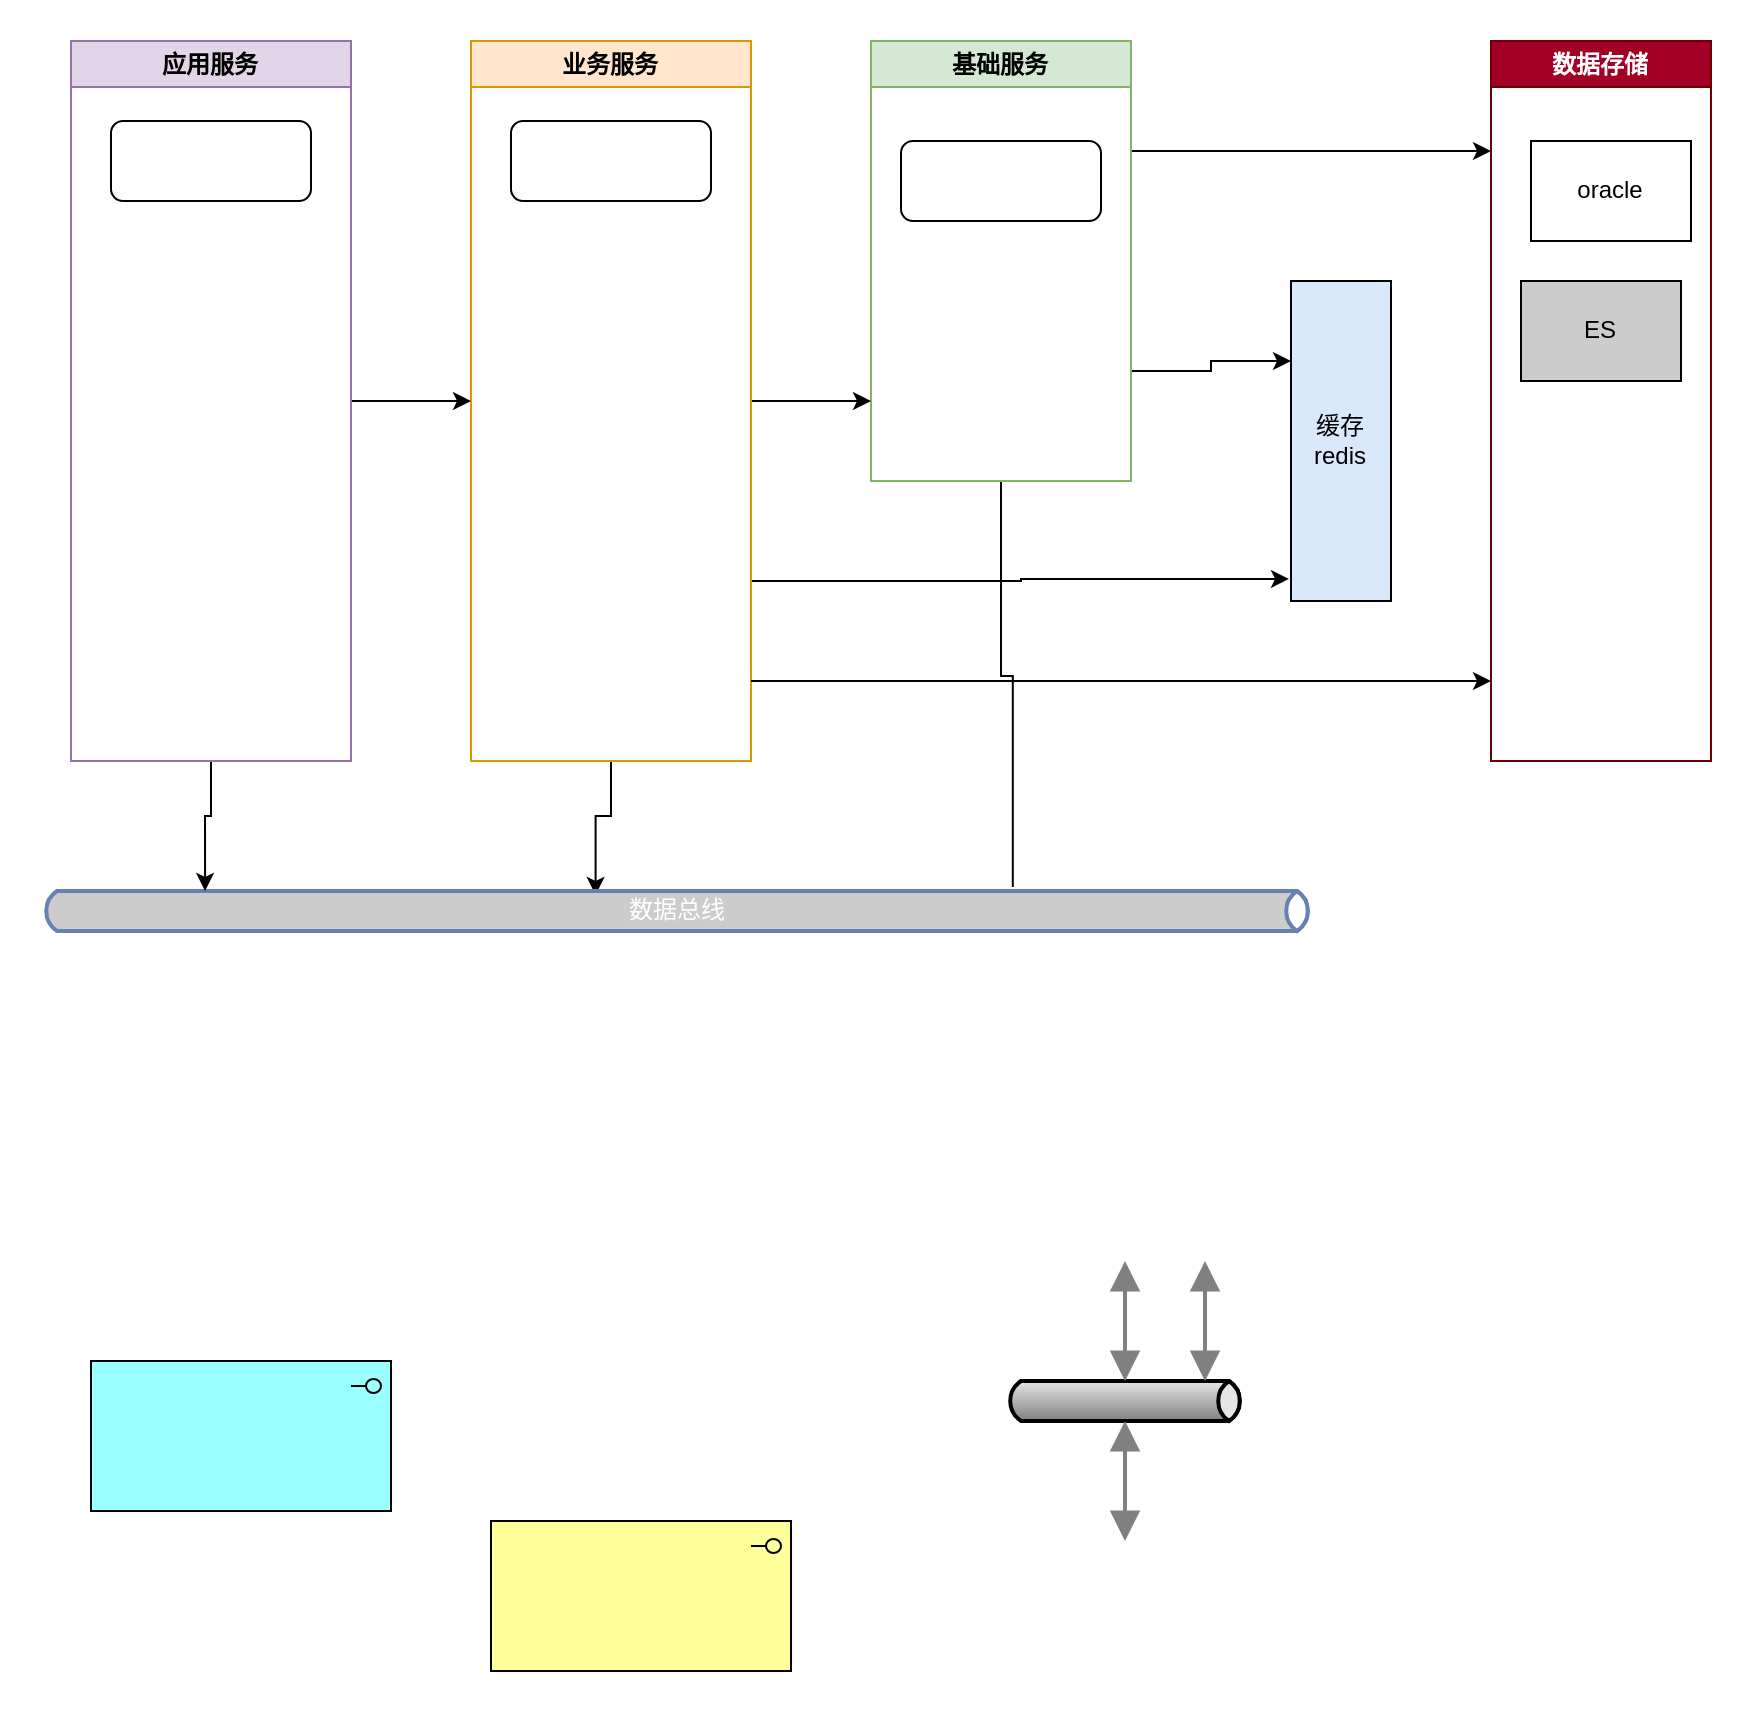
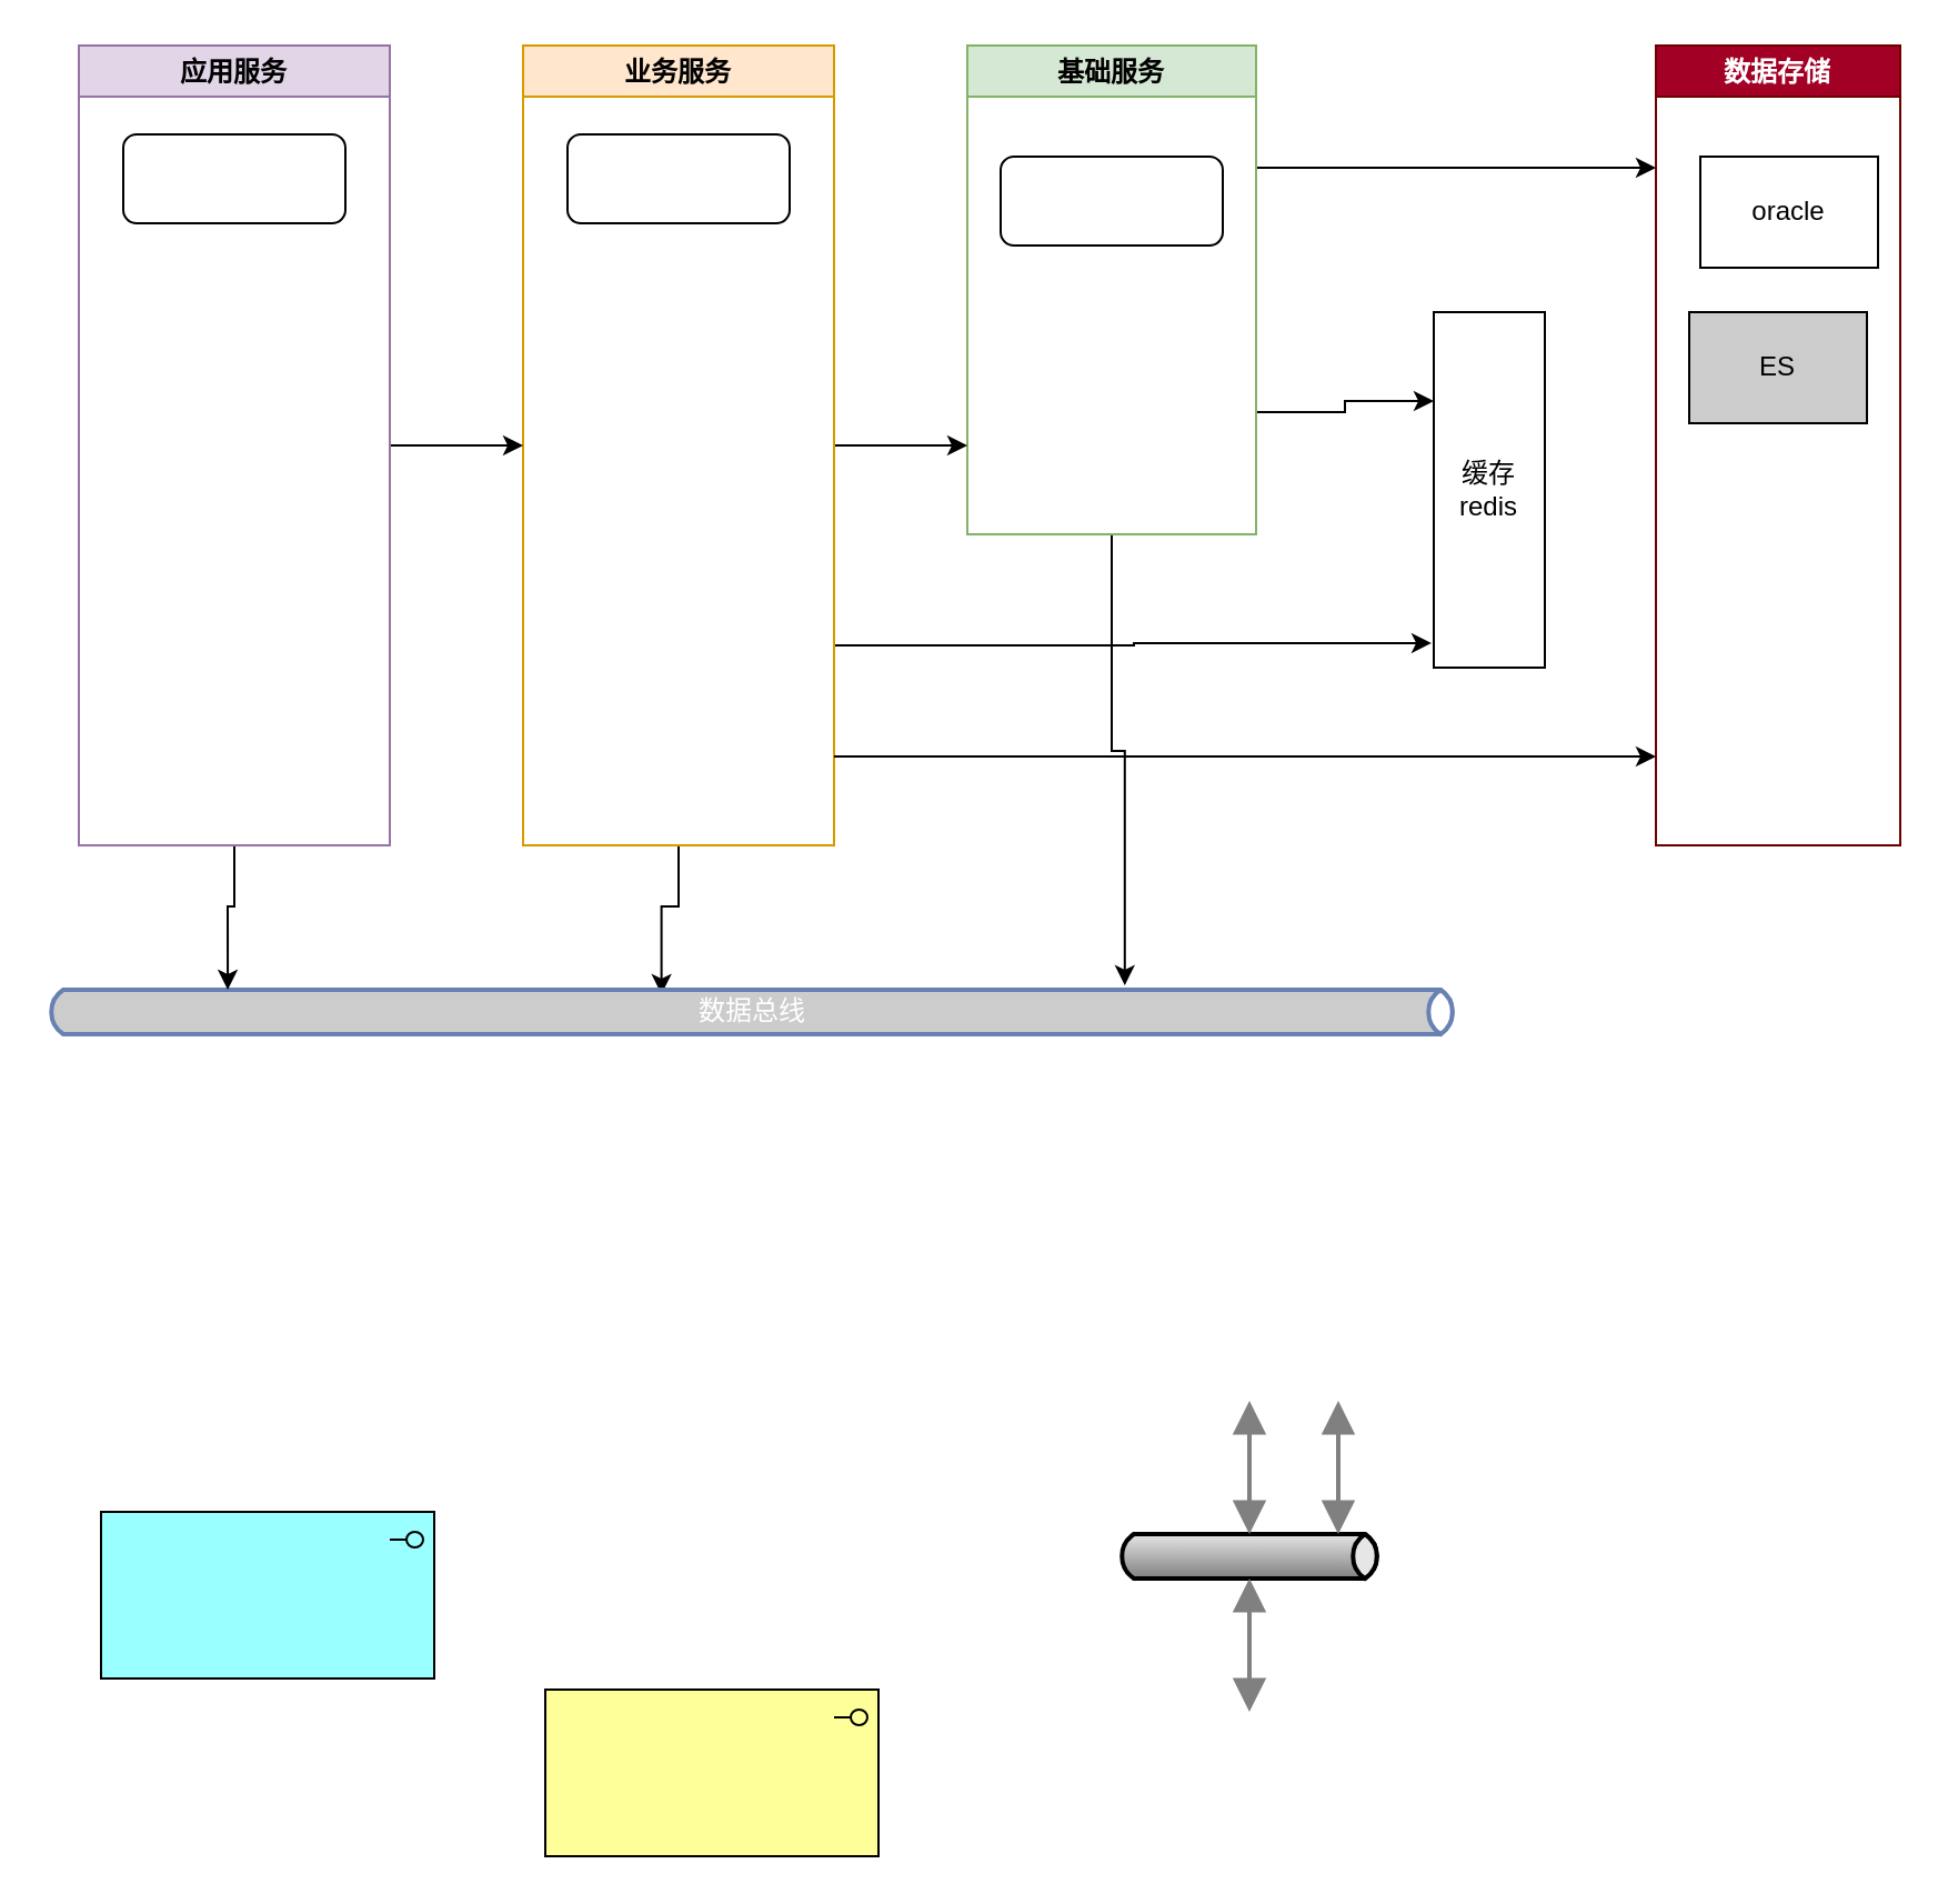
- <mxCell id="22" value="缓存&lt;br&gt;redis" style="rounded=0;whiteSpace=wrap;html=1;fillColor=#dae8fc;" vertex="1" parent="1"><mxGeometry x="645" y="140" width="50" height="160" as="geometry" /></mxCell>
+ <mxCell id="22" value="缓存&lt;br&gt;redis" style="rounded=0;whiteSpace=wrap;html=1;" vertex="1" parent="1"><mxGeometry x="645" y="140" width="50" height="160" as="geometry" /></mxCell>
- <mxCell id="4" style="edgeStyle=orthogonalEdgeStyle;rounded=0;orthogonalLoop=1;jettySize=auto;html=1;exitX=0.5;exitY=1;exitDx=0;exitDy=0;entryX=0.764;entryY=0.199;entryDx=0;entryDy=0;entryPerimeter=0;endArrow=none;" edge="1" parent="1" source="5" target="21"><mxGeometry relative="1" as="geometry" /></mxCell>
+ <mxCell id="4" style="edgeStyle=orthogonalEdgeStyle;rounded=0;orthogonalLoop=1;jettySize=auto;html=1;exitX=0.5;exitY=1;exitDx=0;exitDy=0;entryX=0.764;entryY=0.199;entryDx=0;entryDy=0;entryPerimeter=0;" edge="1" parent="1" source="5" target="21"><mxGeometry relative="1" as="geometry" /></mxCell>
